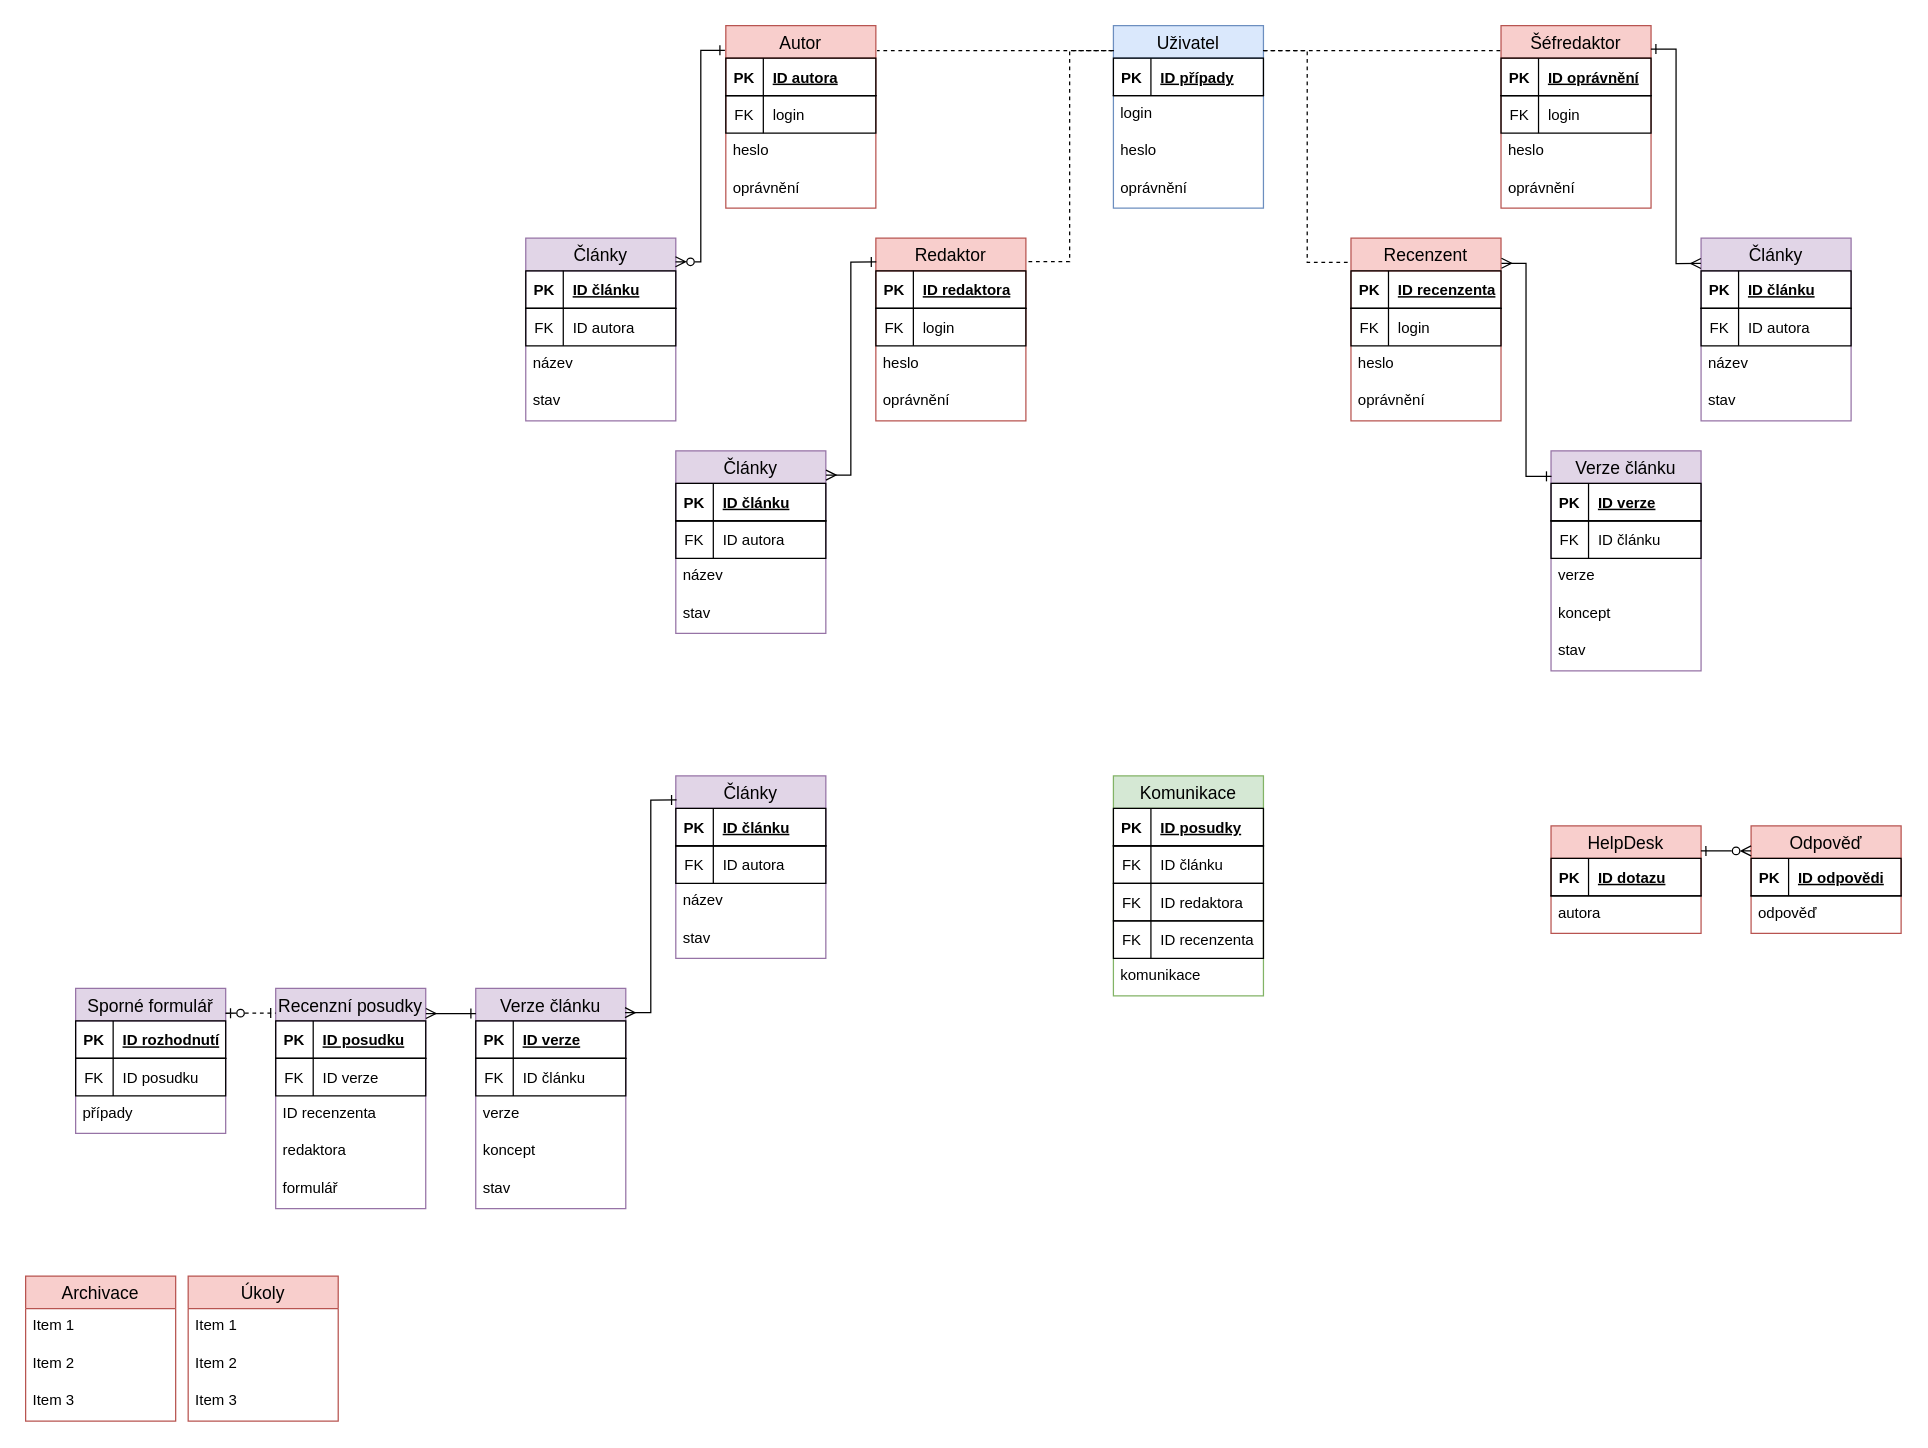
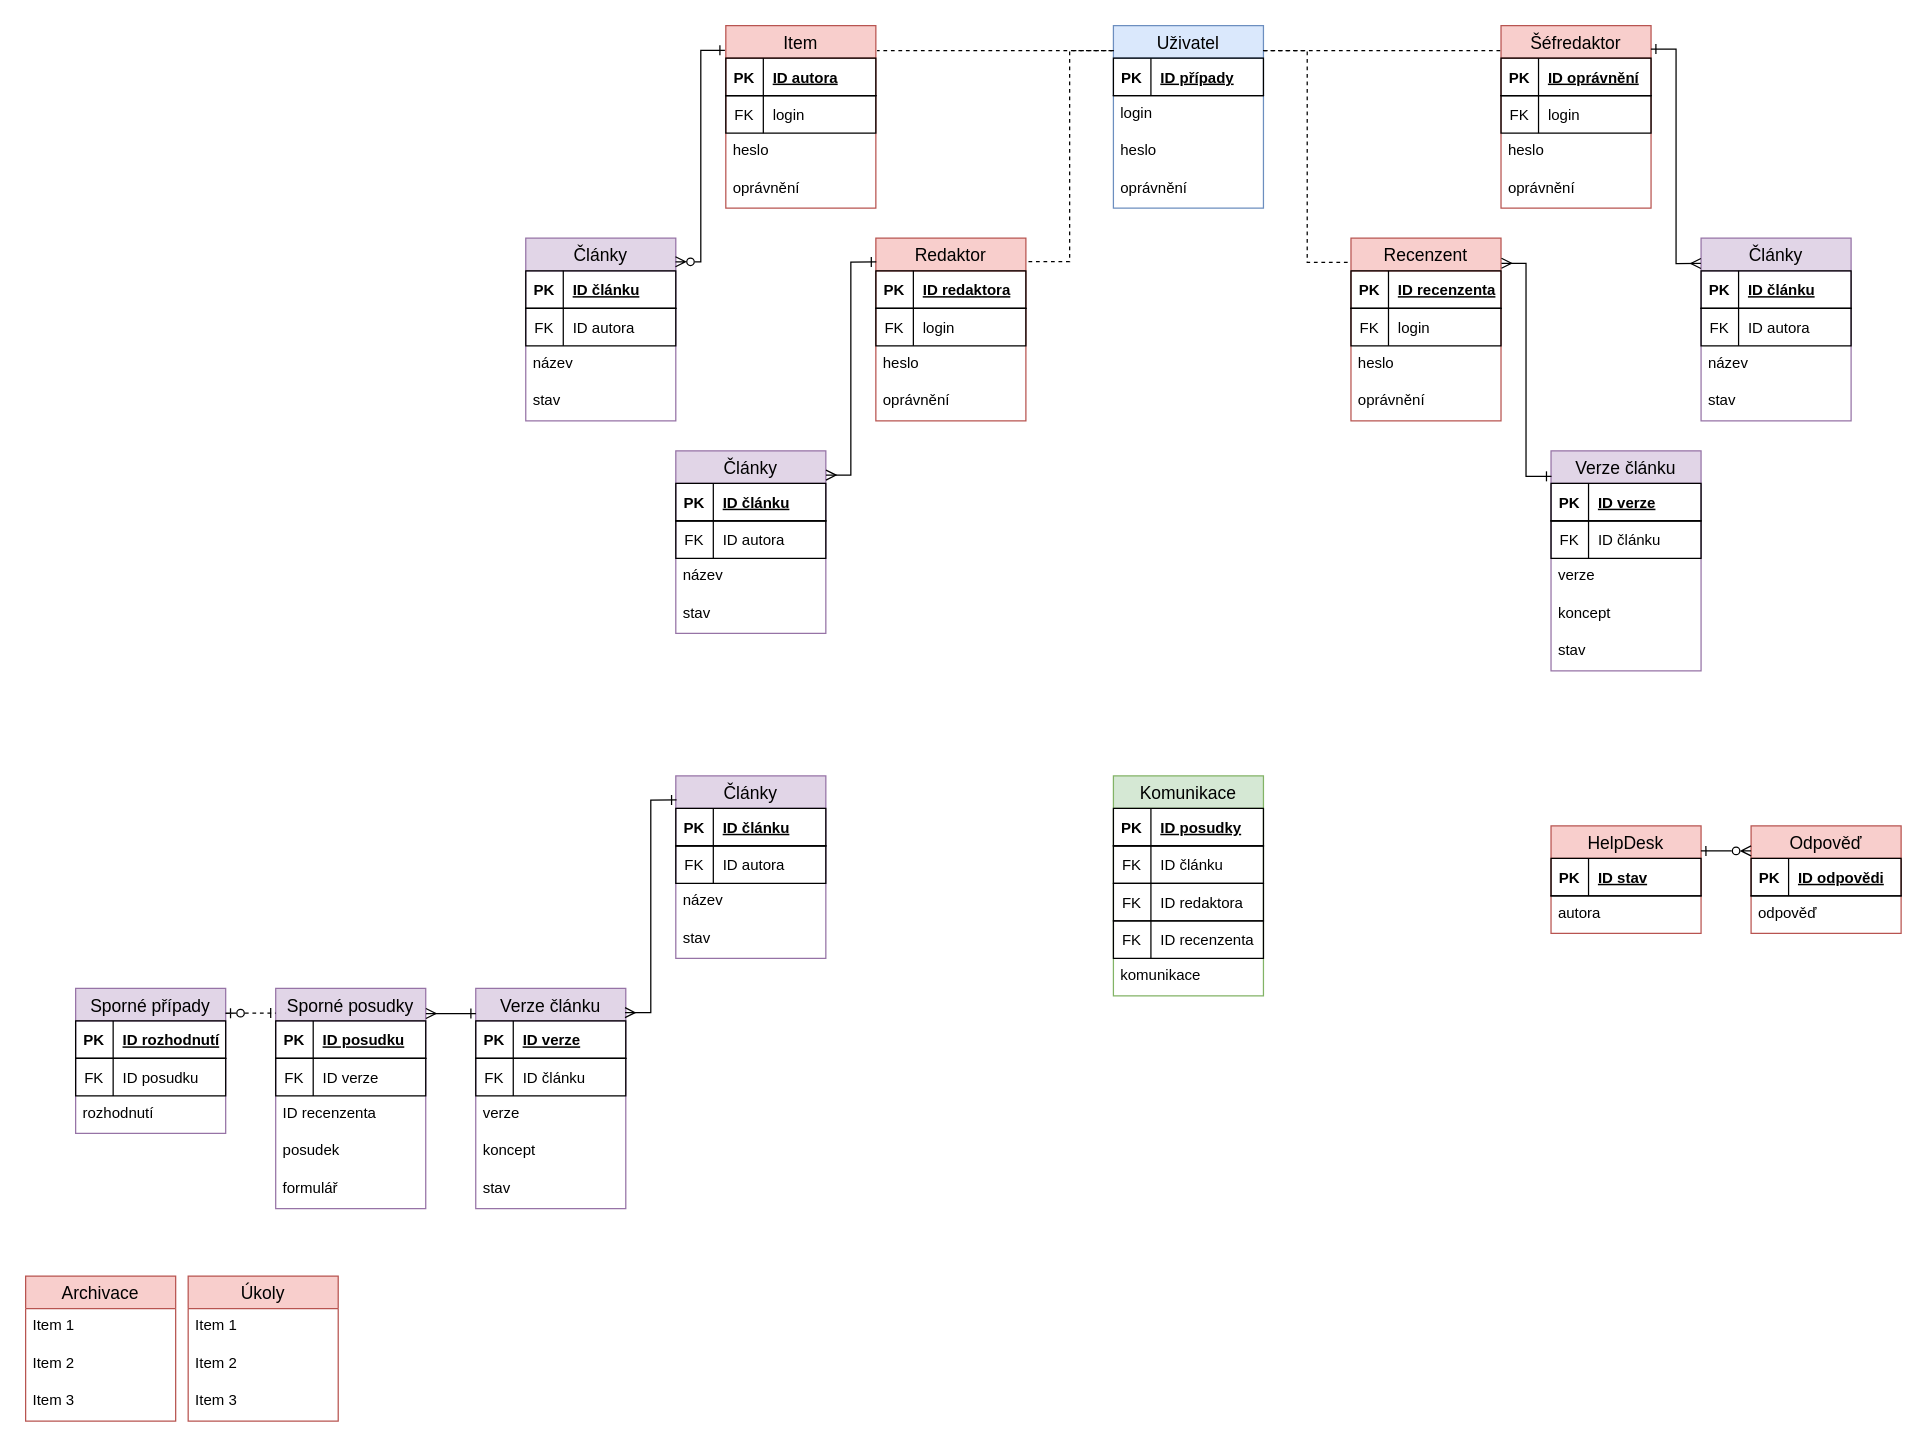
- <mxCell id="2" value="Autor" style="swimlane;fontStyle=0;childLayout=stackLayout;horizontal=1;startSize=26;horizontalStack=0;resizeParent=1;resizeParentMax=0;resizeLast=0;collapsible=1;marginBottom=0;align=center;fontSize=14;fillColor=#f8cecc;strokeColor=#b85450;" parent="1" vertex="1"><mxGeometry x="580" y="20" width="120" height="146" as="geometry" /></mxCell>
+ <mxCell id="2" value="Item" style="swimlane;fontStyle=0;childLayout=stackLayout;horizontal=1;startSize=26;horizontalStack=0;resizeParent=1;resizeParentMax=0;resizeLast=0;collapsible=1;marginBottom=0;align=center;fontSize=14;fillColor=#f8cecc;strokeColor=#b85450;" parent="1" vertex="1"><mxGeometry x="580" y="20" width="120" height="146" as="geometry" /></mxCell>
- <mxCell id="105" value="ID dotazu" style="shape=partialRectangle;connectable=0;fillColor=none;top=0;left=0;bottom=0;right=0;align=left;spacingLeft=6;fontStyle=5;overflow=hidden;fillStyle=auto;strokeColor=default;" vertex="1" parent="103"><mxGeometry x="30" width="90" height="30" as="geometry"><mxRectangle width="90" height="30" as="alternateBounds" /></mxGeometry></mxCell>
+ <mxCell id="105" value="ID stav" style="shape=partialRectangle;connectable=0;fillColor=none;top=0;left=0;bottom=0;right=0;align=left;spacingLeft=6;fontStyle=5;overflow=hidden;fillStyle=auto;strokeColor=default;" vertex="1" parent="103"><mxGeometry x="30" width="90" height="30" as="geometry"><mxRectangle width="90" height="30" as="alternateBounds" /></mxGeometry></mxCell>
- <mxCell id="91" value="Sporné formulář" style="swimlane;fontStyle=0;childLayout=stackLayout;horizontal=1;startSize=26;horizontalStack=0;resizeParent=1;resizeParentMax=0;resizeLast=0;collapsible=1;marginBottom=0;align=center;fontSize=14;fillColor=#e1d5e7;strokeColor=#9673a6;" parent="1" vertex="1"><mxGeometry x="60" y="790" width="120" height="116" as="geometry" /></mxCell>
+ <mxCell id="91" value="Sporné případy" style="swimlane;fontStyle=0;childLayout=stackLayout;horizontal=1;startSize=26;horizontalStack=0;resizeParent=1;resizeParentMax=0;resizeLast=0;collapsible=1;marginBottom=0;align=center;fontSize=14;fillColor=#e1d5e7;strokeColor=#9673a6;" parent="1" vertex="1"><mxGeometry x="60" y="790" width="120" height="116" as="geometry" /></mxCell>
- <mxCell id="148" value="Recenzní posudky" style="swimlane;fontStyle=0;childLayout=stackLayout;horizontal=1;startSize=26;horizontalStack=0;resizeParent=1;resizeParentMax=0;resizeLast=0;collapsible=1;marginBottom=0;align=center;fontSize=14;fillColor=#e1d5e7;strokeColor=#9673a6;" vertex="1" parent="1"><mxGeometry x="220" y="790" width="120" height="176" as="geometry" /></mxCell>
+ <mxCell id="148" value="Sporné posudky" style="swimlane;fontStyle=0;childLayout=stackLayout;horizontal=1;startSize=26;horizontalStack=0;resizeParent=1;resizeParentMax=0;resizeLast=0;collapsible=1;marginBottom=0;align=center;fontSize=14;fillColor=#e1d5e7;strokeColor=#9673a6;" vertex="1" parent="1"><mxGeometry x="220" y="790" width="120" height="176" as="geometry" /></mxCell>
- <mxCell id="100" value="případy" style="text;strokeColor=none;fillColor=none;spacingLeft=4;spacingRight=4;overflow=hidden;rotatable=0;points=[[0,0.5],[1,0.5]];portConstraint=eastwest;fontSize=12;" parent="91" vertex="1"><mxGeometry y="86" width="120" height="30" as="geometry" /></mxCell>
+ <mxCell id="100" value="rozhodnutí" style="text;strokeColor=none;fillColor=none;spacingLeft=4;spacingRight=4;overflow=hidden;rotatable=0;points=[[0,0.5],[1,0.5]];portConstraint=eastwest;fontSize=12;" parent="91" vertex="1"><mxGeometry y="86" width="120" height="30" as="geometry" /></mxCell>
- <mxCell id="158" value="redaktora" style="text;strokeColor=none;fillColor=none;spacingLeft=4;spacingRight=4;overflow=hidden;rotatable=0;points=[[0,0.5],[1,0.5]];portConstraint=eastwest;fontSize=12;" vertex="1" parent="148"><mxGeometry y="116" width="120" height="30" as="geometry" /></mxCell>
+ <mxCell id="158" value="posudek" style="text;strokeColor=none;fillColor=none;spacingLeft=4;spacingRight=4;overflow=hidden;rotatable=0;points=[[0,0.5],[1,0.5]];portConstraint=eastwest;fontSize=12;" vertex="1" parent="148"><mxGeometry y="116" width="120" height="30" as="geometry" /></mxCell>
